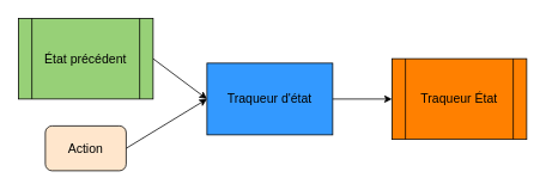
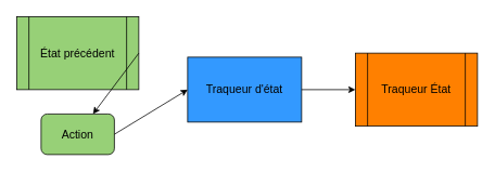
- <mxCell id="7" value="" style="endArrow=classic;html=1;exitX=1;exitY=0.5;exitDx=0;exitDy=0;entryX=0;entryY=0.5;entryDx=0;entryDy=0;" parent="1" source="4" target="2" edge="1"><mxGeometry width="50" height="50" relative="1" as="geometry"><mxPoint x="230" y="260" as="sourcePoint" /><mxPoint x="280" y="210" as="targetPoint" /></mxGeometry></mxCell>
+ <mxCell id="7" value="" style="endArrow=classic;html=1;exitX=1;exitY=0.5;exitDx=0;exitDy=0;" parent="1" source="4" target="3" edge="1"><mxGeometry width="50" height="50" relative="1" as="geometry"><mxPoint x="230" y="260" as="sourcePoint" /><mxPoint x="280" y="210" as="targetPoint" /></mxGeometry></mxCell>
- <mxCell id="3" value="&lt;font style=&quot;font-size: 14px&quot;&gt;Action&lt;/font&gt;" style="rounded=1;whiteSpace=wrap;html=1;fillColor=#ffe6cc;strokeColor=#000000;" parent="1" vertex="1"><mxGeometry x="50" y="140" width="90" height="50" as="geometry" /></mxCell>
+ <mxCell id="3" value="&lt;font style=&quot;font-size: 14px&quot;&gt;Action&lt;/font&gt;" style="rounded=1;whiteSpace=wrap;html=1;fillColor=#97D077;strokeColor=#000000;" parent="1" vertex="1"><mxGeometry x="50" y="140" width="90" height="50" as="geometry" /></mxCell>
